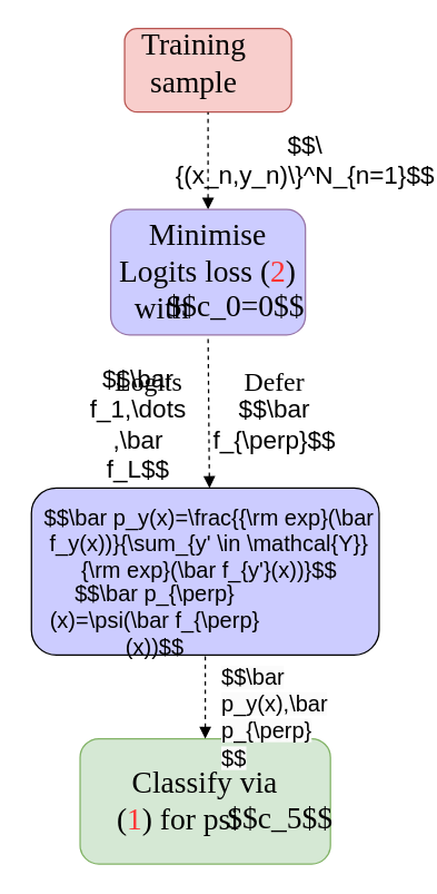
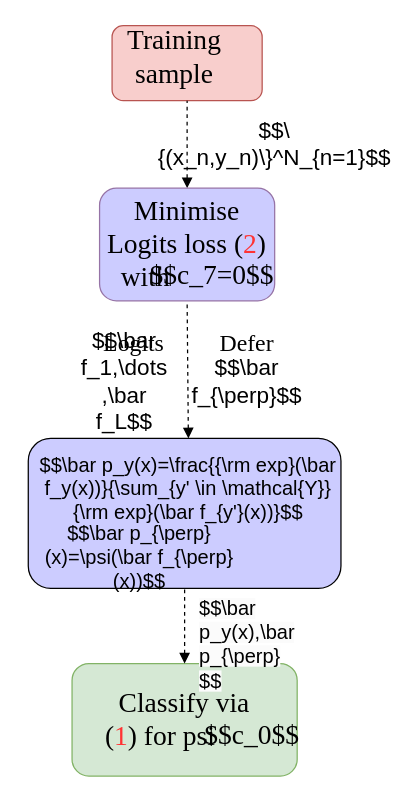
- <mxCell id="14" value="&lt;font face=&quot;Times New Roman&quot;&gt;&lt;span style=&quot;font-size: 22px;&quot;&gt;$$c_0=0$$&lt;/span&gt;&lt;/font&gt;" style="text;html=1;strokeColor=none;fillColor=none;align=center;verticalAlign=middle;whiteSpace=wrap;rounded=0;" vertex="1" parent="11"><mxGeometry x="60" y="50" width="60" height="40" as="geometry" /></mxCell>
+ <mxCell id="14" value="&lt;font face=&quot;Times New Roman&quot;&gt;&lt;span style=&quot;font-size: 22px;&quot;&gt;$$c_7=0$$&lt;/span&gt;&lt;/font&gt;" style="text;html=1;strokeColor=none;fillColor=none;align=center;verticalAlign=middle;whiteSpace=wrap;rounded=0;" vertex="1" parent="11"><mxGeometry x="60" y="50" width="60" height="40" as="geometry" /></mxCell>
- <mxCell id="6" value="&lt;font face=&quot;Times New Roman&quot;&gt;&lt;span style=&quot;font-size: 22px;&quot;&gt;$$c_5$$&lt;/span&gt;&lt;/font&gt;" style="text;html=1;strokeColor=none;fillColor=none;align=center;verticalAlign=middle;whiteSpace=wrap;rounded=0;" vertex="1" parent="3"><mxGeometry x="108" y="42.353" width="72" height="31.765" as="geometry" /></mxCell>
+ <mxCell id="6" value="&lt;font face=&quot;Times New Roman&quot;&gt;&lt;span style=&quot;font-size: 22px;&quot;&gt;$$c_0$$&lt;/span&gt;&lt;/font&gt;" style="text;html=1;strokeColor=none;fillColor=none;align=center;verticalAlign=middle;whiteSpace=wrap;rounded=0;" vertex="1" parent="3"><mxGeometry x="108" y="42.353" width="72" height="31.765" as="geometry" /></mxCell>
